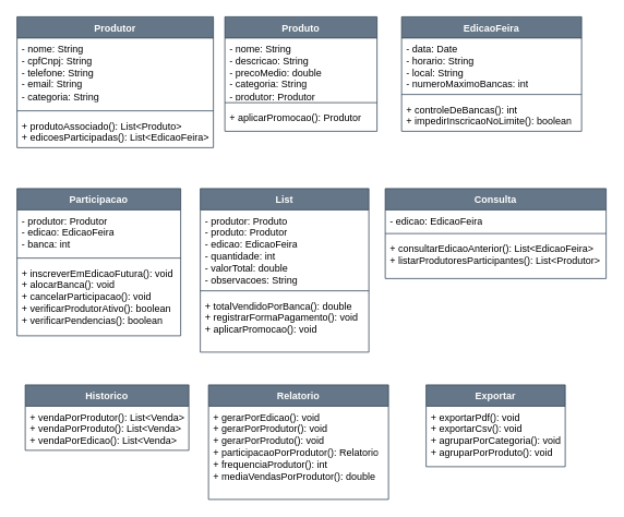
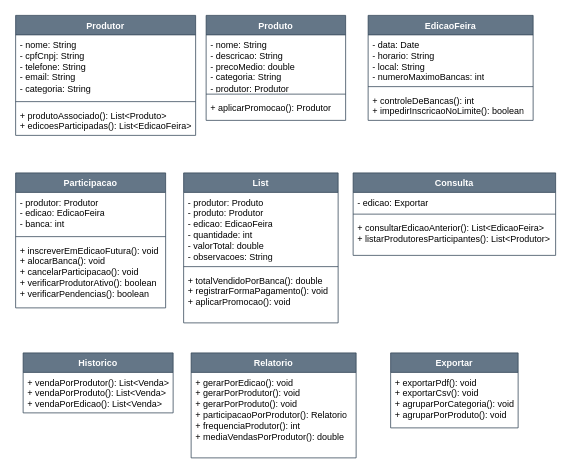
- <mxCell id="23" value="- edicao: EdicaoFeira" style="text;strokeColor=none;fillColor=none;align=left;verticalAlign=top;spacingLeft=4;spacingRight=4;overflow=hidden;rotatable=0;points=[[0,0.5],[1,0.5]];portConstraint=eastwest;whiteSpace=wrap;html=1;" vertex="1" parent="22"><mxGeometry y="26" width="270" height="24" as="geometry" /></mxCell>
+ <mxCell id="23" value="- edicao: Exportar" style="text;strokeColor=none;fillColor=none;align=left;verticalAlign=top;spacingLeft=4;spacingRight=4;overflow=hidden;rotatable=0;points=[[0,0.5],[1,0.5]];portConstraint=eastwest;whiteSpace=wrap;html=1;" vertex="1" parent="22"><mxGeometry y="26" width="270" height="24" as="geometry" /></mxCell>
